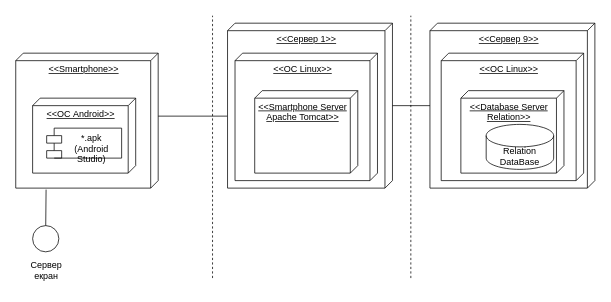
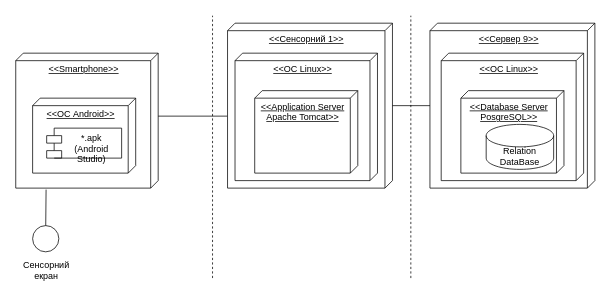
- <mxCell id="11" value="&amp;lt;&amp;lt;Сервер 1&amp;gt;&amp;gt;" style="verticalAlign=top;align=center;spacingTop=8;spacingLeft=2;spacingRight=12;shape=cube;size=10;direction=south;fontStyle=4;html=1;" vertex="1" parent="1"><mxGeometry x="303" y="30" width="220" height="220" as="geometry" /></mxCell>
+ <mxCell id="11" value="&amp;lt;&amp;lt;Сенсорний 1&amp;gt;&amp;gt;" style="verticalAlign=top;align=center;spacingTop=8;spacingLeft=2;spacingRight=12;shape=cube;size=10;direction=south;fontStyle=4;html=1;" vertex="1" parent="1"><mxGeometry x="303" y="30" width="220" height="220" as="geometry" /></mxCell>
- <mxCell id="15" value="&amp;lt;&amp;lt;Smartphone Server &lt;br&gt;Apache Tomcat&amp;gt;&amp;gt;" style="verticalAlign=top;align=center;spacingTop=8;spacingLeft=2;spacingRight=12;shape=cube;size=10;direction=south;fontStyle=4;html=1;" vertex="1" parent="1"><mxGeometry x="339.25" y="120" width="137.5" height="110" as="geometry" /></mxCell>
+ <mxCell id="15" value="&amp;lt;&amp;lt;Application Server &lt;br&gt;Apache Tomcat&amp;gt;&amp;gt;" style="verticalAlign=top;align=center;spacingTop=8;spacingLeft=2;spacingRight=12;shape=cube;size=10;direction=south;fontStyle=4;html=1;" vertex="1" parent="1"><mxGeometry x="339.25" y="120" width="137.5" height="110" as="geometry" /></mxCell>
- <mxCell id="17" value="&amp;lt;&amp;lt;Database Server&lt;br&gt;Relation&amp;gt;&amp;gt;" style="verticalAlign=top;align=center;spacingTop=8;spacingLeft=2;spacingRight=12;shape=cube;size=10;direction=south;fontStyle=4;html=1;" vertex="1" parent="1"><mxGeometry x="614.25" y="120" width="137.5" height="110" as="geometry" /></mxCell>
+ <mxCell id="17" value="&amp;lt;&amp;lt;Database Server&lt;br&gt;PosgreSQL&amp;gt;&amp;gt;" style="verticalAlign=top;align=center;spacingTop=8;spacingLeft=2;spacingRight=12;shape=cube;size=10;direction=south;fontStyle=4;html=1;" vertex="1" parent="1"><mxGeometry x="614.25" y="120" width="137.5" height="110" as="geometry" /></mxCell>
- <mxCell id="4" value="Сервер&lt;br&gt;екран" style="text;html=1;align=center;verticalAlign=middle;resizable=0;points=[];autosize=1;strokeColor=none;fillColor=none;" vertex="1" parent="2"><mxGeometry y="40" width="80" height="40" as="geometry" /></mxCell>
+ <mxCell id="4" value="Сенсорний&lt;br&gt;екран" style="text;html=1;align=center;verticalAlign=middle;resizable=0;points=[];autosize=1;strokeColor=none;fillColor=none;" vertex="1" parent="2"><mxGeometry y="40" width="80" height="40" as="geometry" /></mxCell>
